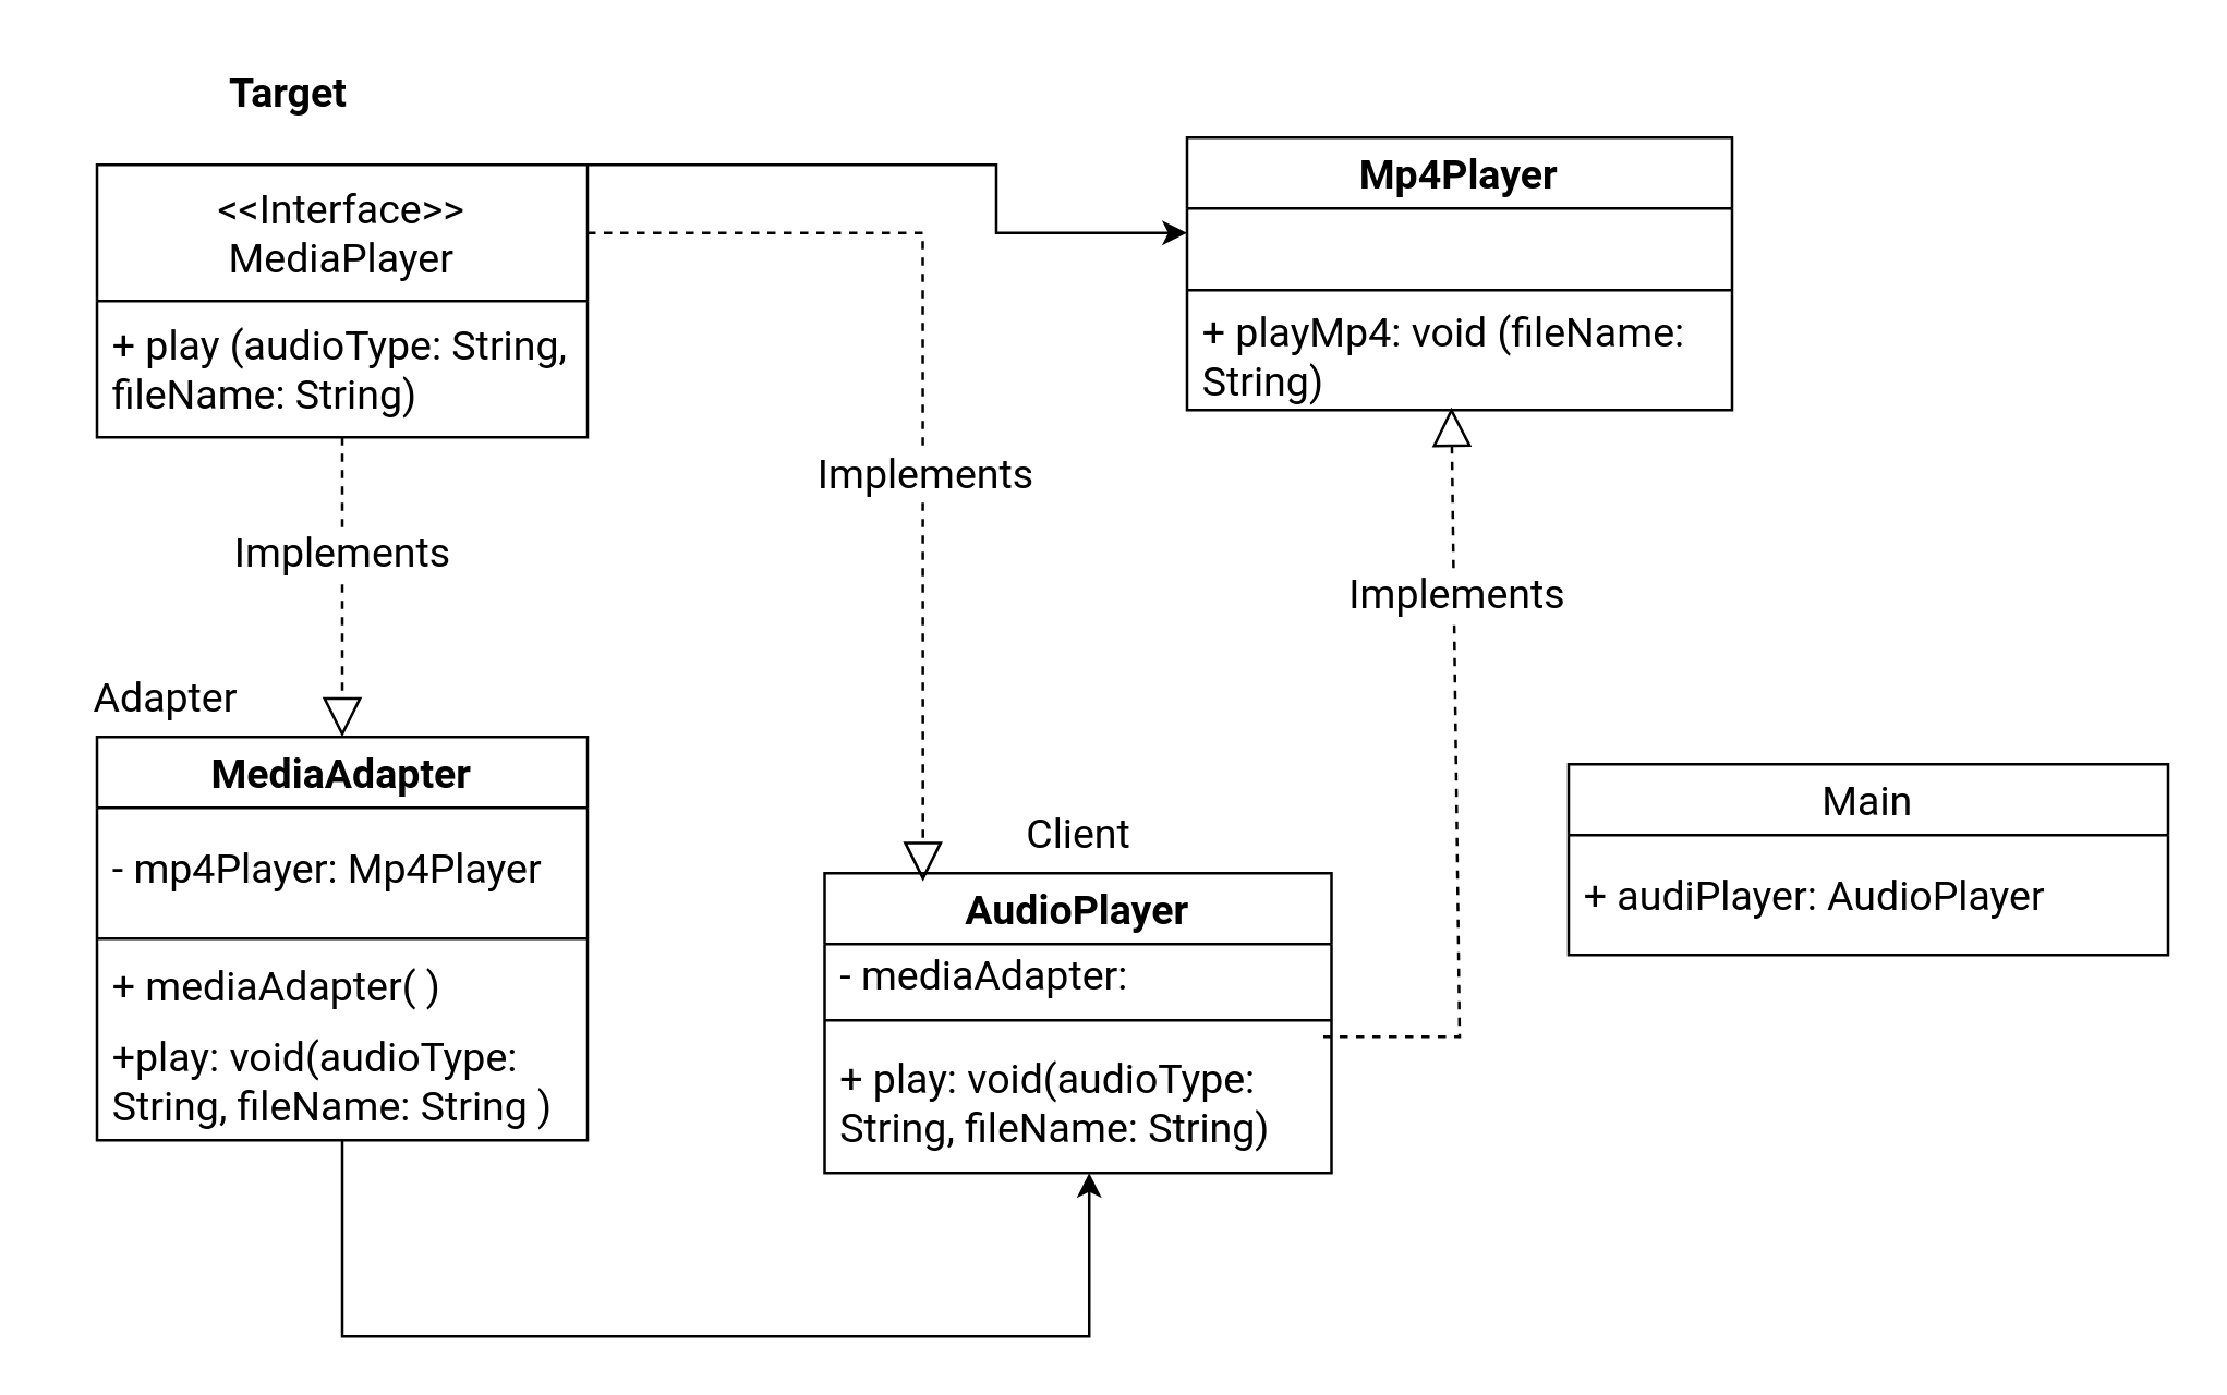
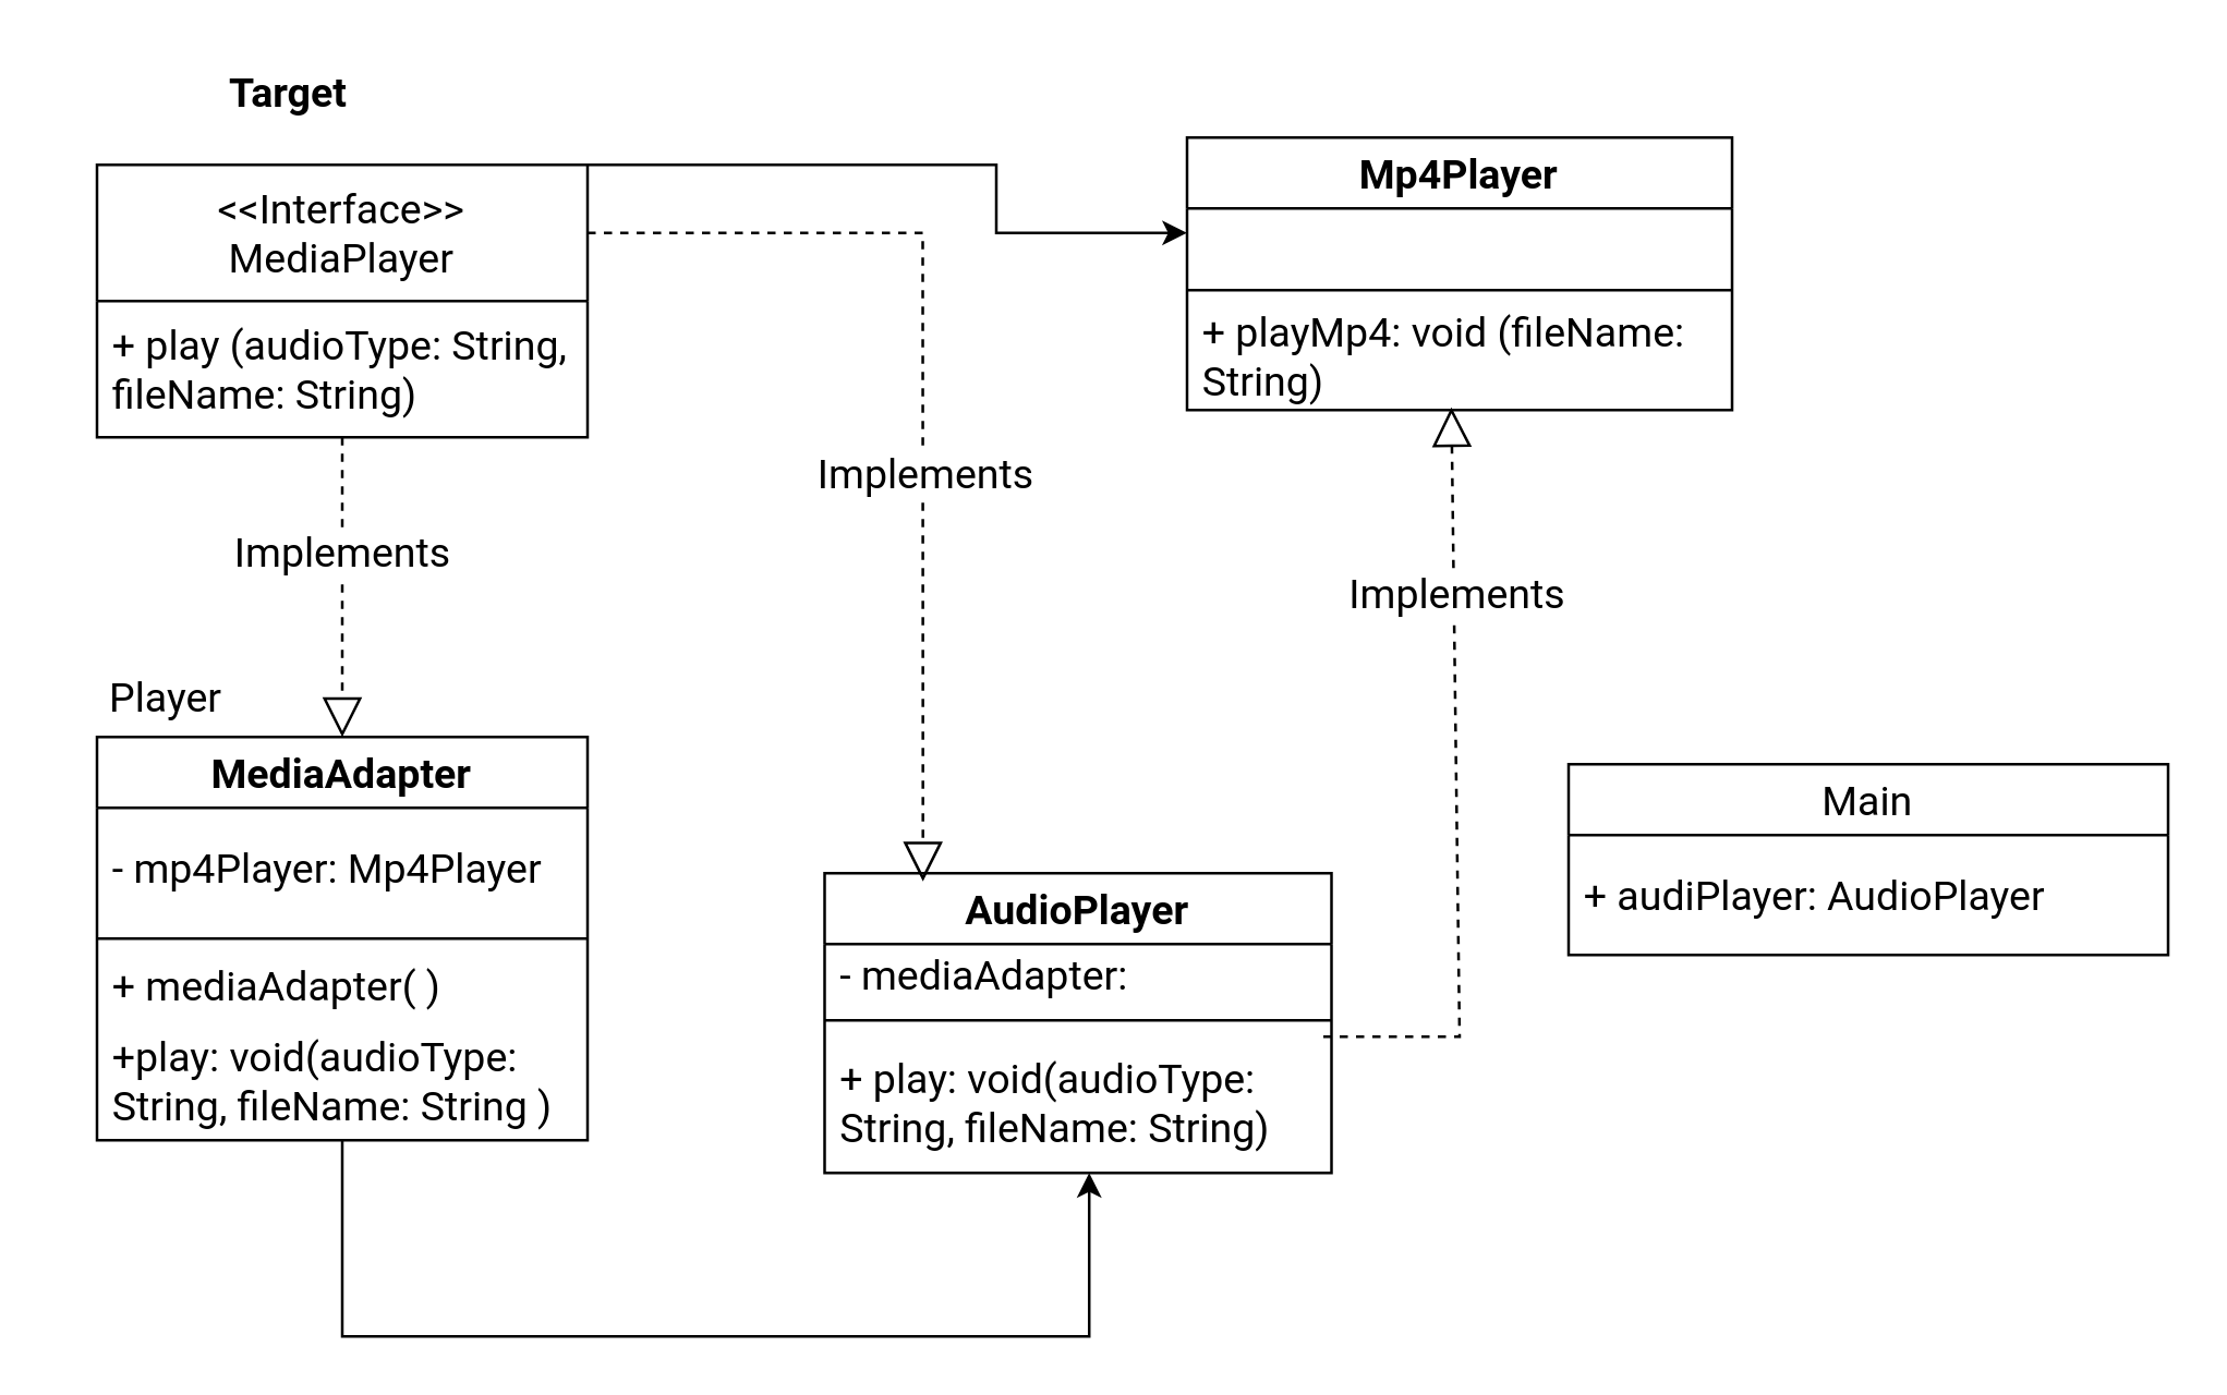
- <mxCell id="18" value="Adapter" style="text;html=1;align=center;verticalAlign=middle;resizable=0;points=[];autosize=1;strokeColor=none;fillColor=none;fontFamily=Roboto;fontSource=https%3A%2F%2Ffonts.googleapis.com%2Fcss%3Ffamily%3DRoboto;fontSize=15;" vertex="1" parent="1"><mxGeometry x="20" y="240" width="80" height="30" as="geometry" /></mxCell>
+ <mxCell id="18" value="Player" style="text;html=1;align=center;verticalAlign=middle;resizable=0;points=[];autosize=1;strokeColor=none;fillColor=none;fontFamily=Roboto;fontSource=https%3A%2F%2Ffonts.googleapis.com%2Fcss%3Ffamily%3DRoboto;fontSize=15;" vertex="1" parent="1"><mxGeometry x="20" y="240" width="80" height="30" as="geometry" /></mxCell>
- <mxCell id="27" value="Client" style="text;html=1;align=center;verticalAlign=middle;resizable=0;points=[];autosize=1;strokeColor=none;fillColor=none;fontFamily=Roboto;fontSource=https%3A%2F%2Ffonts.googleapis.com%2Fcss%3Ffamily%3DRoboto;fontSize=15;" vertex="1" parent="1"><mxGeometry x="365" y="290" width="60" height="30" as="geometry" /></mxCell>
